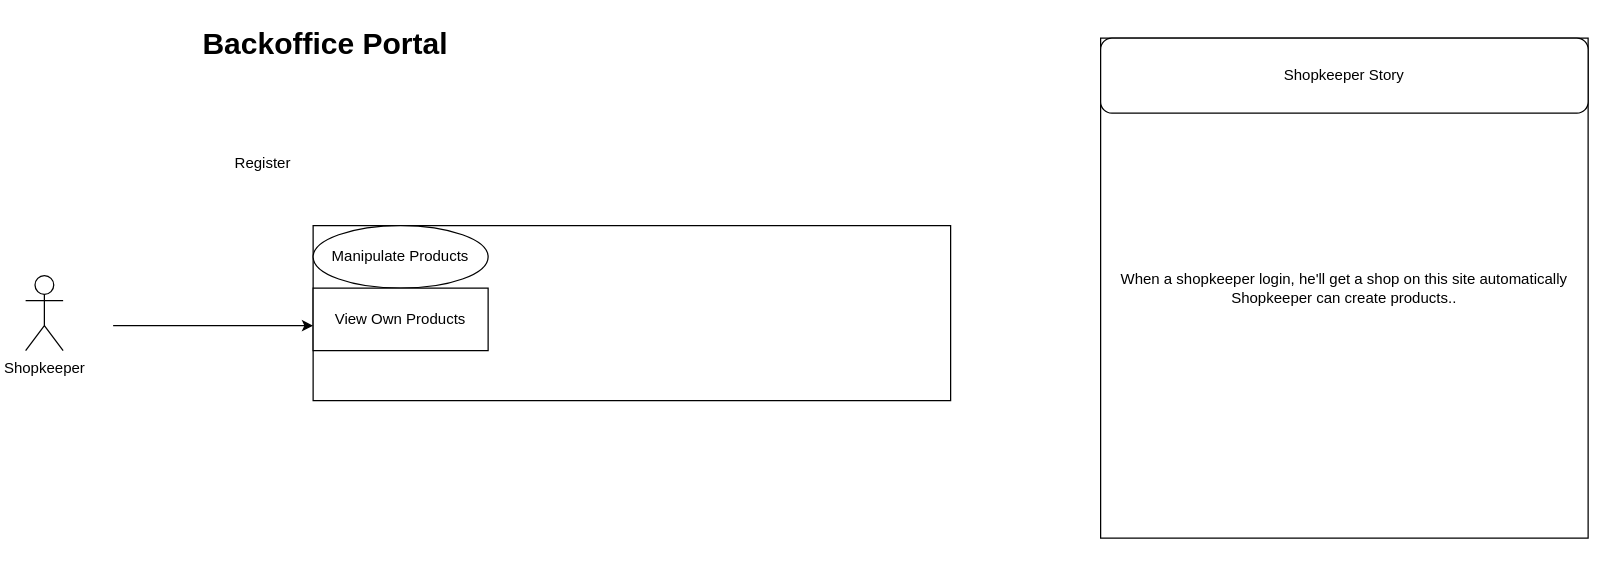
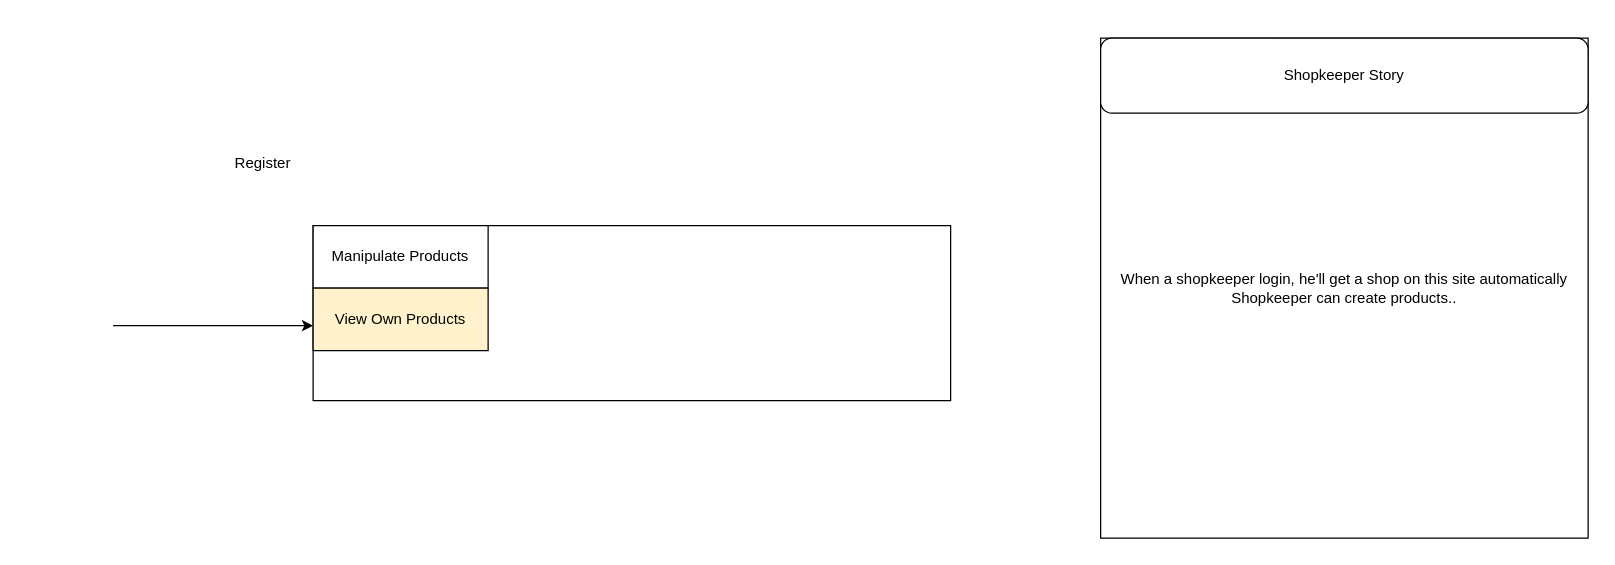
- <mxCell id="2" value="&lt;h1&gt;Backoffice Portal&lt;/h1&gt;" style="text;html=1;strokeColor=none;fillColor=none;align=center;verticalAlign=middle;whiteSpace=wrap;rounded=0;" vertex="1" parent="1"><mxGeometry x="140" y="20" width="240" height="30" as="geometry" /></mxCell>
- <mxCell id="7" value="Manipulate Products" style="ellipse;whiteSpace=wrap;html=1;" vertex="1" parent="1"><mxGeometry x="250" y="180" width="140" height="50" as="geometry" /></mxCell>
+ <mxCell id="7" value="Manipulate Products" style="rounded=0;whiteSpace=wrap;html=1;" vertex="1" parent="1"><mxGeometry x="250" y="180" width="140" height="50" as="geometry" /></mxCell>
- <mxCell id="3" value="Shopkeeper" style="shape=umlActor;verticalLabelPosition=bottom;verticalAlign=top;html=1;outlineConnect=0;" vertex="1" parent="1"><mxGeometry x="20" y="220" width="30" height="60" as="geometry" /></mxCell>
- <mxCell id="10" value="View Own Products" style="rounded=0;whiteSpace=wrap;html=1;" vertex="1" parent="1"><mxGeometry x="250" y="230" width="140" height="50" as="geometry" /></mxCell>
+ <mxCell id="10" value="View Own Products" style="rounded=0;whiteSpace=wrap;html=1;fillColor=#fff2cc;" vertex="1" parent="1"><mxGeometry x="250" y="230" width="140" height="50" as="geometry" /></mxCell>
